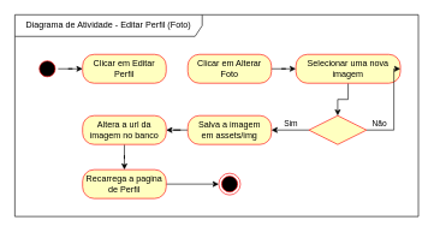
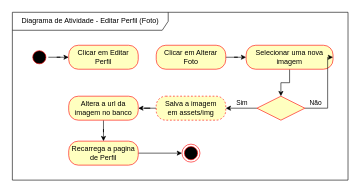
- <mxCell id="16" value="Salva a imagem em&amp;nbsp;&lt;span style=&quot;background-color: transparent; color: light-dark(rgb(0, 0, 0), rgb(237, 237, 237));&quot;&gt;assets/img&lt;/span&gt;" style="rounded=1;whiteSpace=wrap;html=1;arcSize=40;fontColor=#000000;fillColor=#ffffc0;strokeColor=#ff0000;" parent="1" vertex="1"><mxGeometry x="260" y="160" width="116" height="40" as="geometry" /></mxCell>
+ <mxCell id="16" value="Salva a imagem em&amp;nbsp;&lt;span style=&quot;background-color: transparent; color: light-dark(rgb(0, 0, 0), rgb(237, 237, 237));&quot;&gt;assets/img&lt;/span&gt;" style="rounded=1;whiteSpace=wrap;html=1;arcSize=40;fontColor=#000000;fillColor=#ffffc0;strokeColor=#ff0000;dashed=1;" parent="1" vertex="1"><mxGeometry x="260" y="160" width="116" height="40" as="geometry" /></mxCell>
